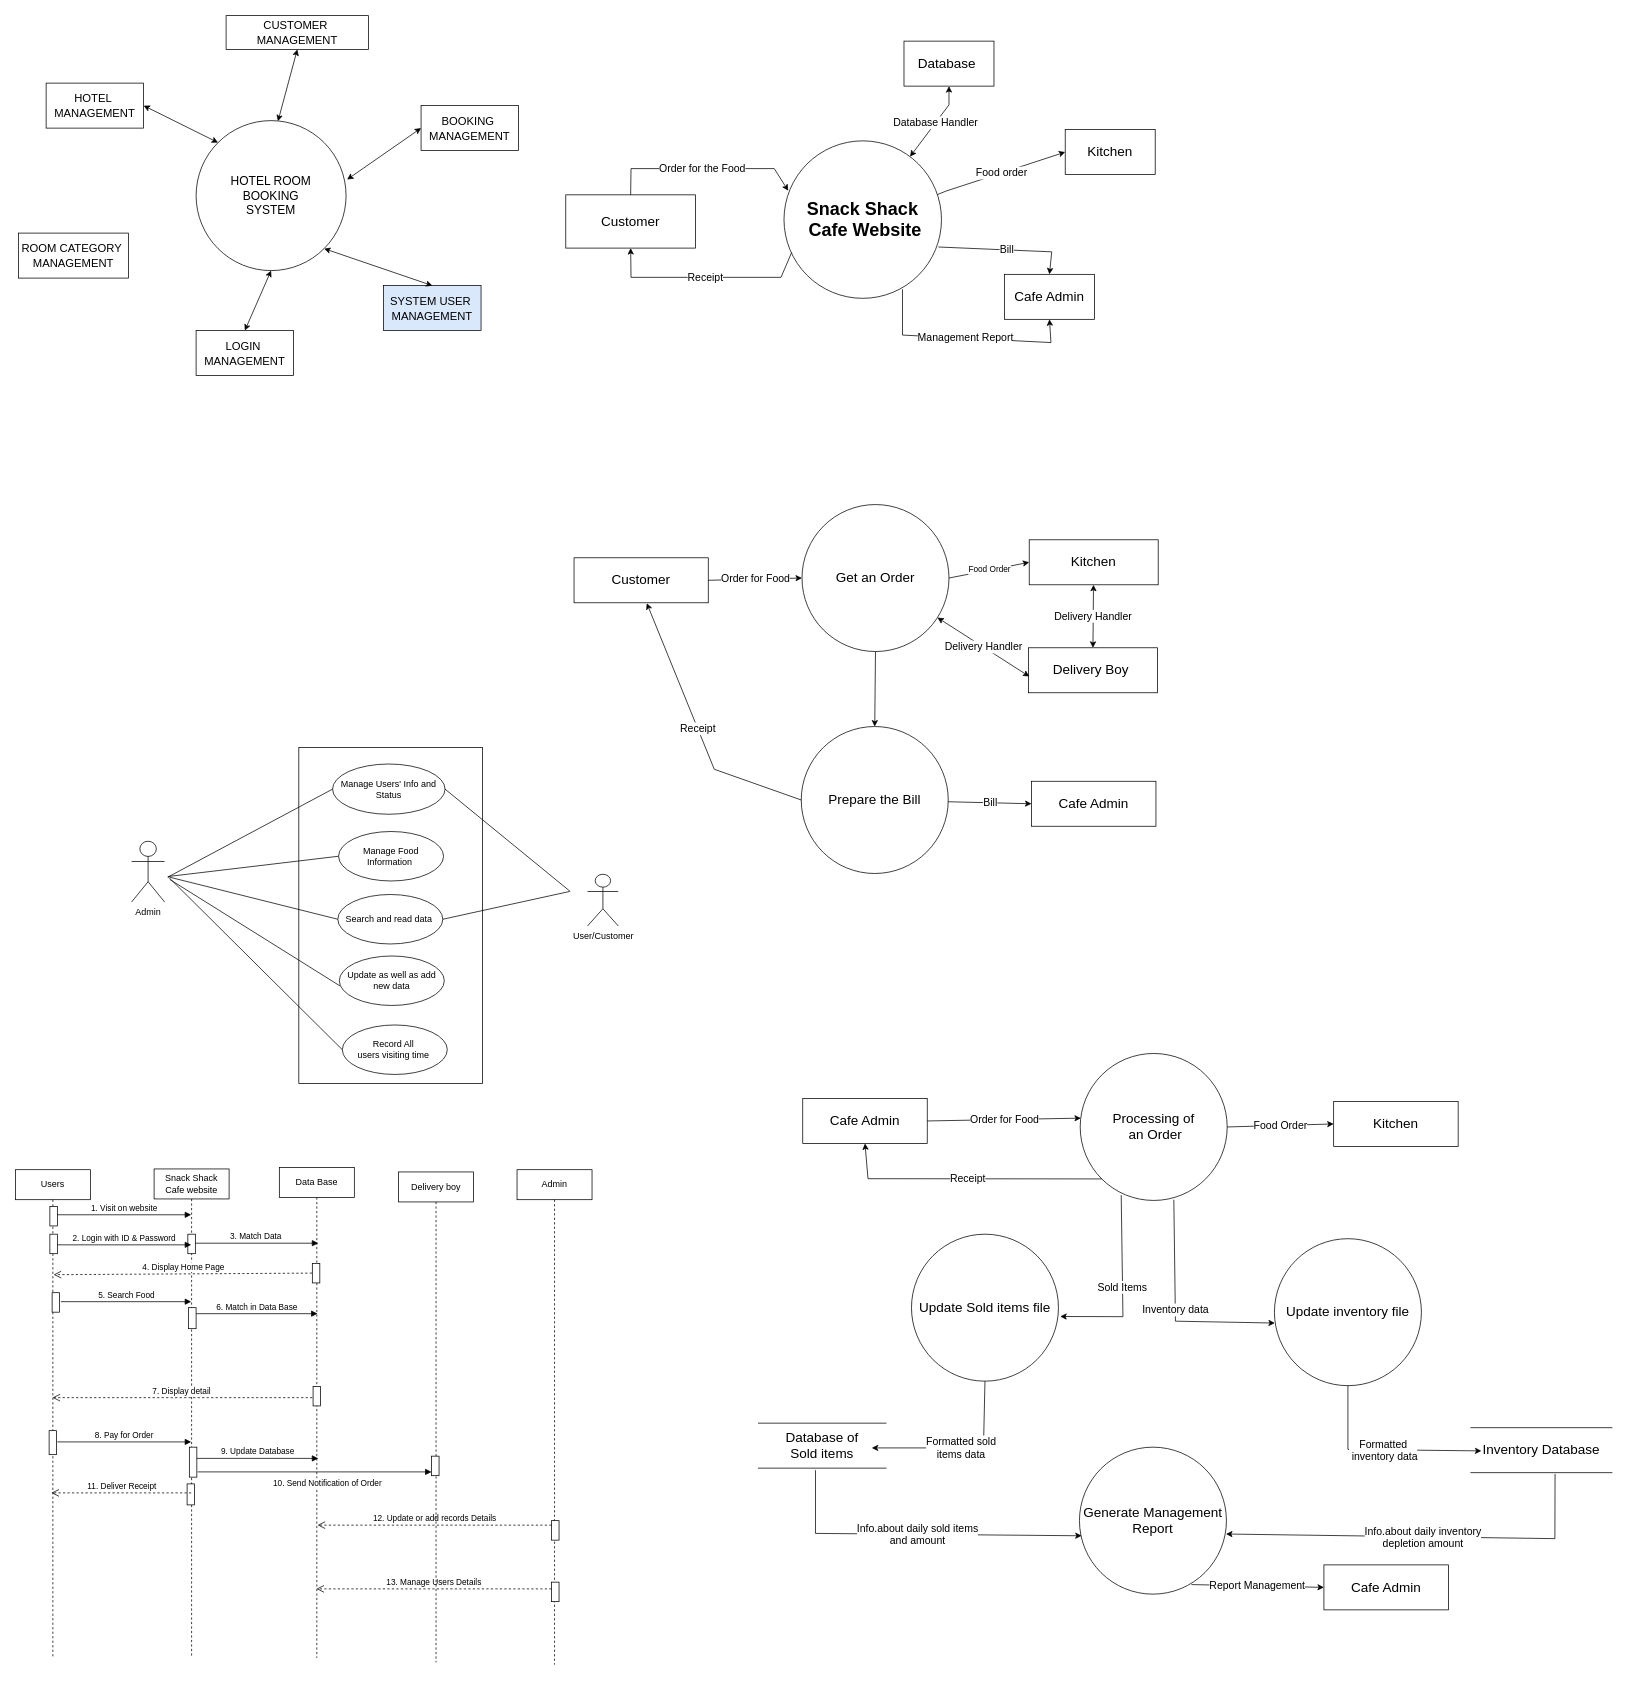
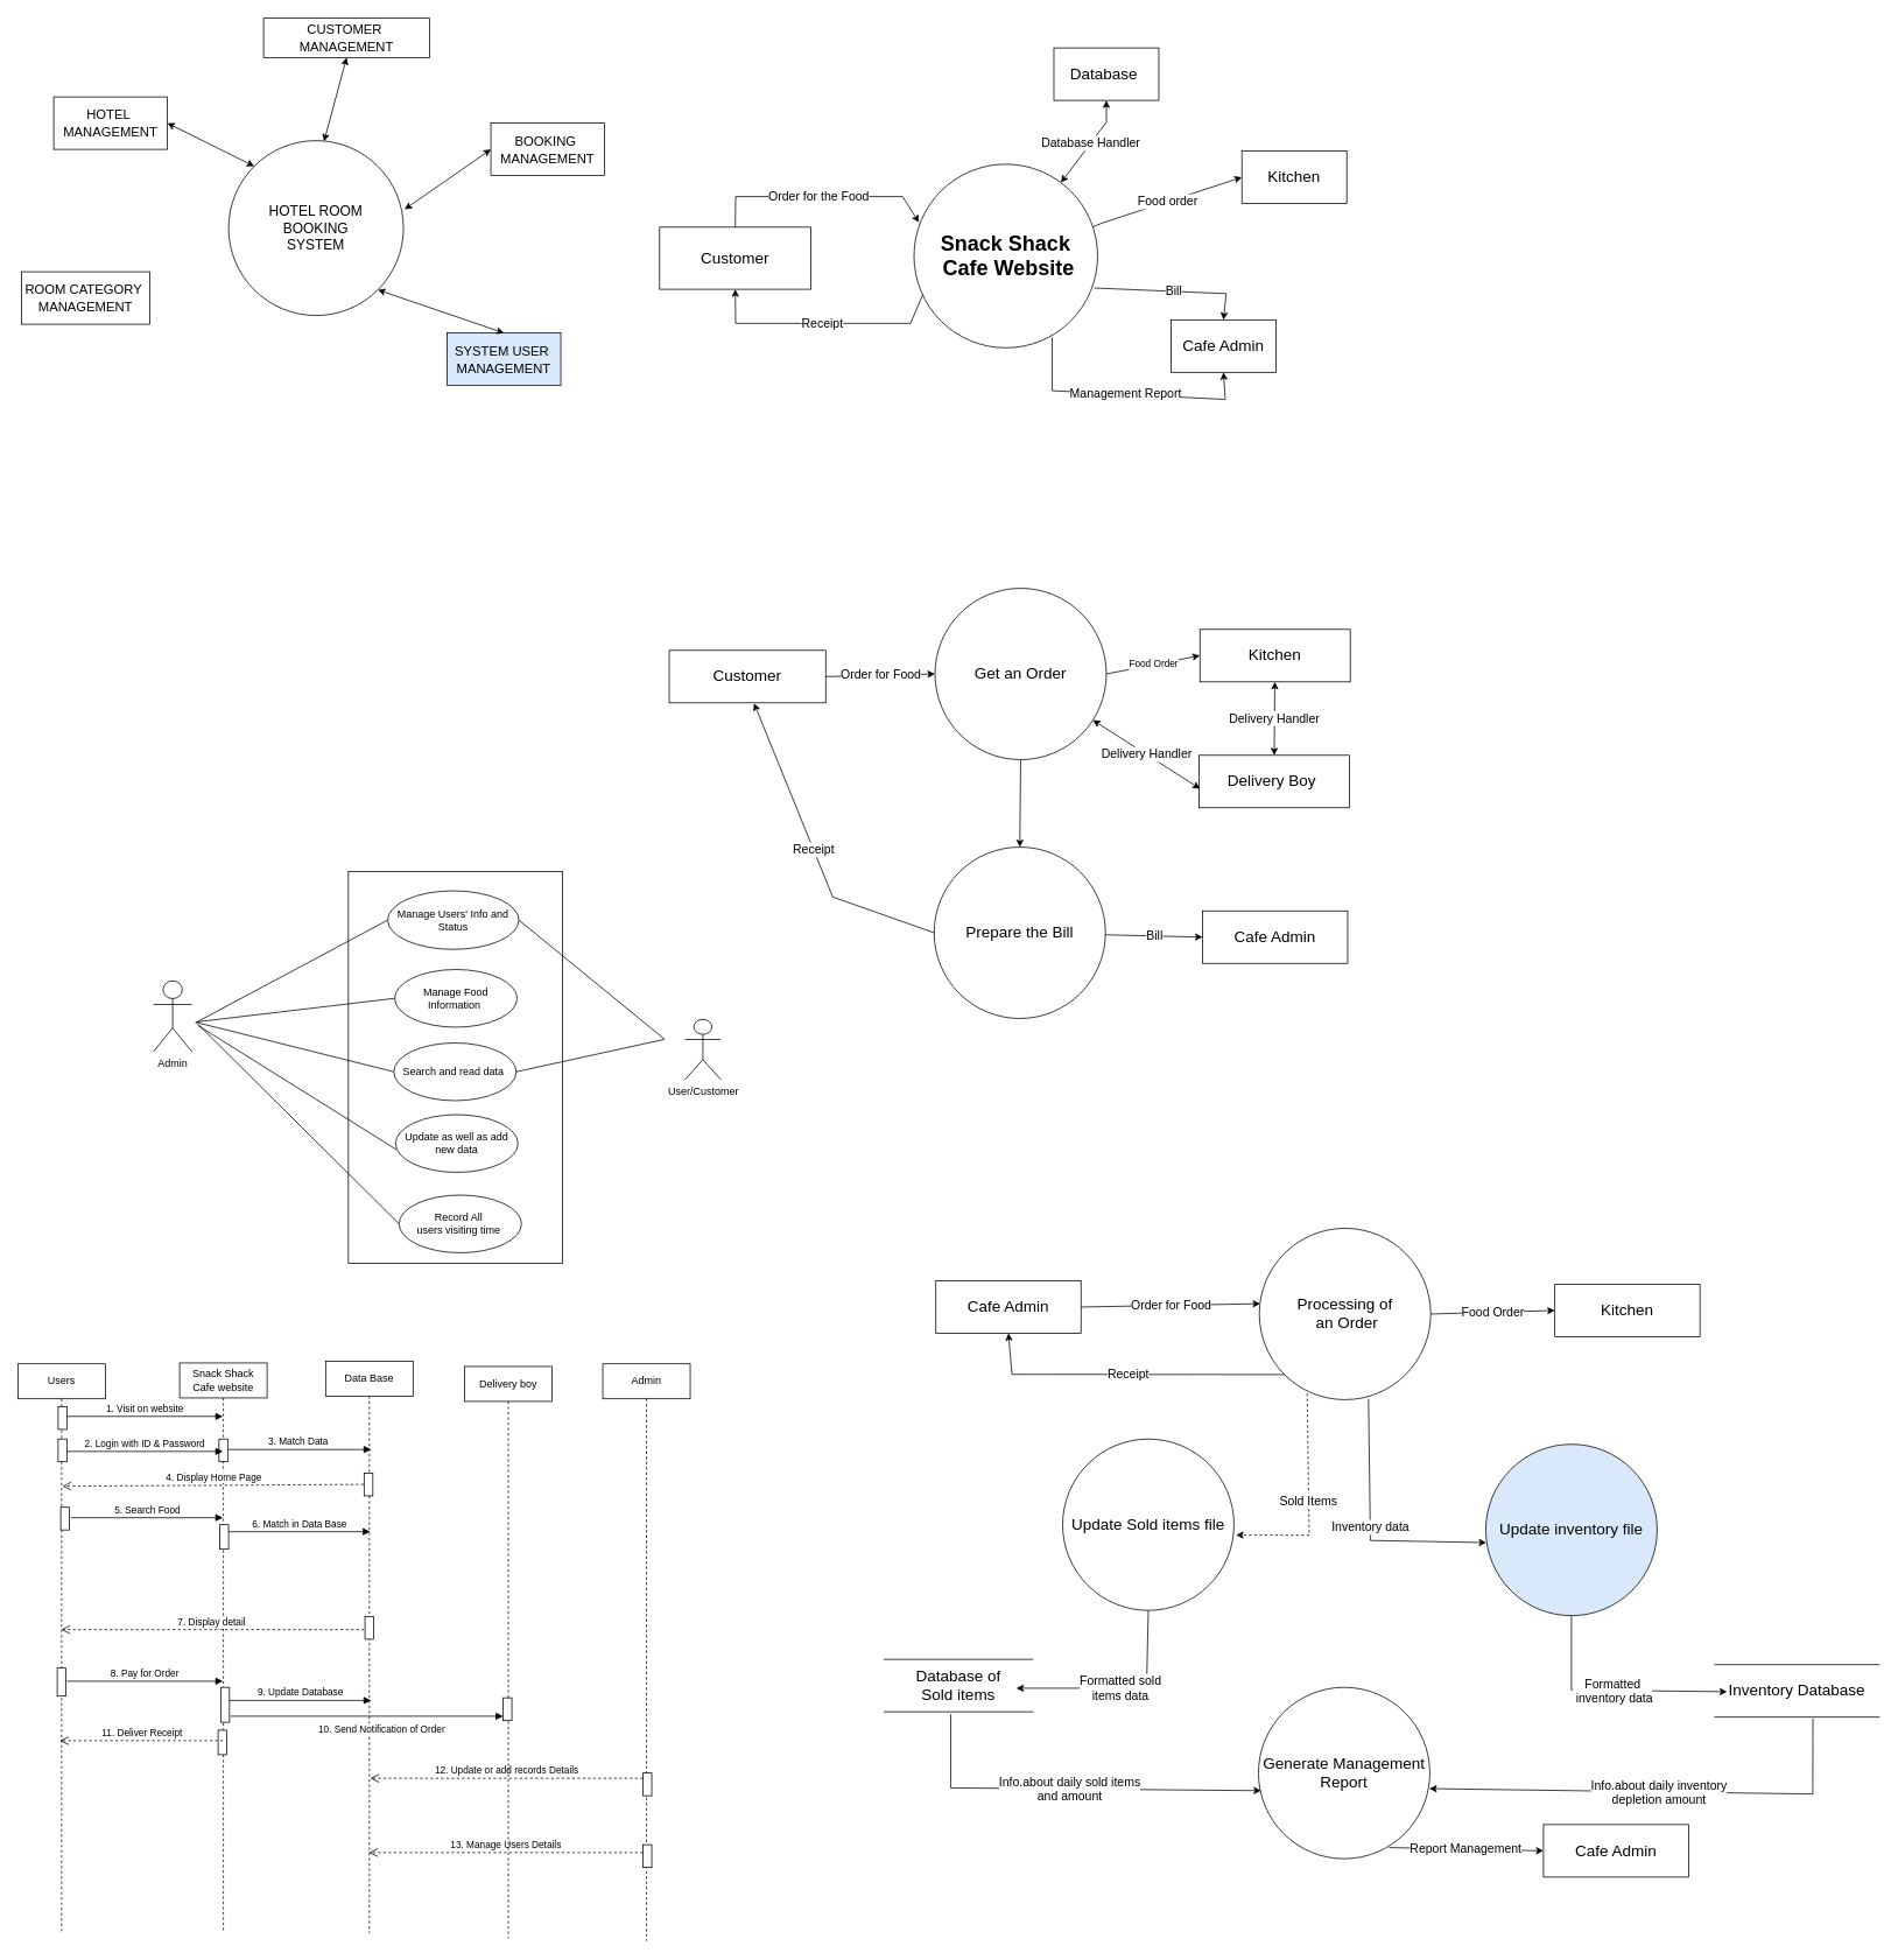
- <mxCell id="10" value="" style="endArrow=classic;startArrow=classic;html=1;rounded=0;fontSize=15;exitX=0.5;exitY=0;exitDx=0;exitDy=0;entryX=0.5;entryY=1;entryDx=0;entryDy=0;" parent="1" source="5" target="2" edge="1"><mxGeometry width="50" height="50" relative="1" as="geometry"><mxPoint x="391" y="350" as="sourcePoint" /><mxPoint x="441" y="300" as="targetPoint" /></mxGeometry></mxCell>
- <mxCell id="5" value="&lt;font style=&quot;font-size: 15px&quot;&gt;LOGIN&amp;nbsp;&lt;br&gt;MANAGEMENT&lt;/font&gt;" style="rounded=0;whiteSpace=wrap;html=1;fontSize=16;" parent="1" vertex="1"><mxGeometry x="261" y="440" width="130" height="60" as="geometry" /></mxCell>
- <mxCell id="89" value="&lt;font style=&quot;font-size: 14px;&quot;&gt;Sold Items&lt;/font&gt;" style="endArrow=classic;html=1;rounded=0;entryX=1.012;entryY=0.56;entryDx=0;entryDy=0;entryPerimeter=0;exitX=0.279;exitY=0.964;exitDx=0;exitDy=0;exitPerimeter=0;" parent="1" source="78" target="80" edge="1"><mxGeometry width="50" height="50" relative="1" as="geometry"><mxPoint x="1493" y="1594" as="sourcePoint" /><mxPoint x="1402" y="1680" as="targetPoint" /><Array as="points"><mxPoint x="1497" y="1755" /></Array></mxGeometry></mxCell>
+ <mxCell id="89" value="&lt;font style=&quot;font-size: 14px;&quot;&gt;Sold Items&lt;/font&gt;" style="endArrow=classic;html=1;rounded=0;entryX=1.012;entryY=0.56;entryDx=0;entryDy=0;entryPerimeter=0;exitX=0.279;exitY=0.964;exitDx=0;exitDy=0;exitPerimeter=0;dashed=1;" parent="1" source="78" target="80" edge="1"><mxGeometry width="50" height="50" relative="1" as="geometry"><mxPoint x="1493" y="1594" as="sourcePoint" /><mxPoint x="1402" y="1680" as="targetPoint" /><Array as="points"><mxPoint x="1497" y="1755" /></Array></mxGeometry></mxCell>
- <mxCell id="79" value="&lt;font style=&quot;font-size: 18px;&quot;&gt;Update inventory file&lt;/font&gt;" style="ellipse;whiteSpace=wrap;html=1;aspect=fixed;" parent="1" vertex="1"><mxGeometry x="1699" y="1651" width="196" height="196" as="geometry" /></mxCell>
+ <mxCell id="79" value="&lt;font style=&quot;font-size: 18px;&quot;&gt;Update inventory file&lt;/font&gt;" style="ellipse;whiteSpace=wrap;html=1;aspect=fixed;fillColor=#dae8fc;" parent="1" vertex="1"><mxGeometry x="1699" y="1651" width="196" height="196" as="geometry" /></mxCell>
